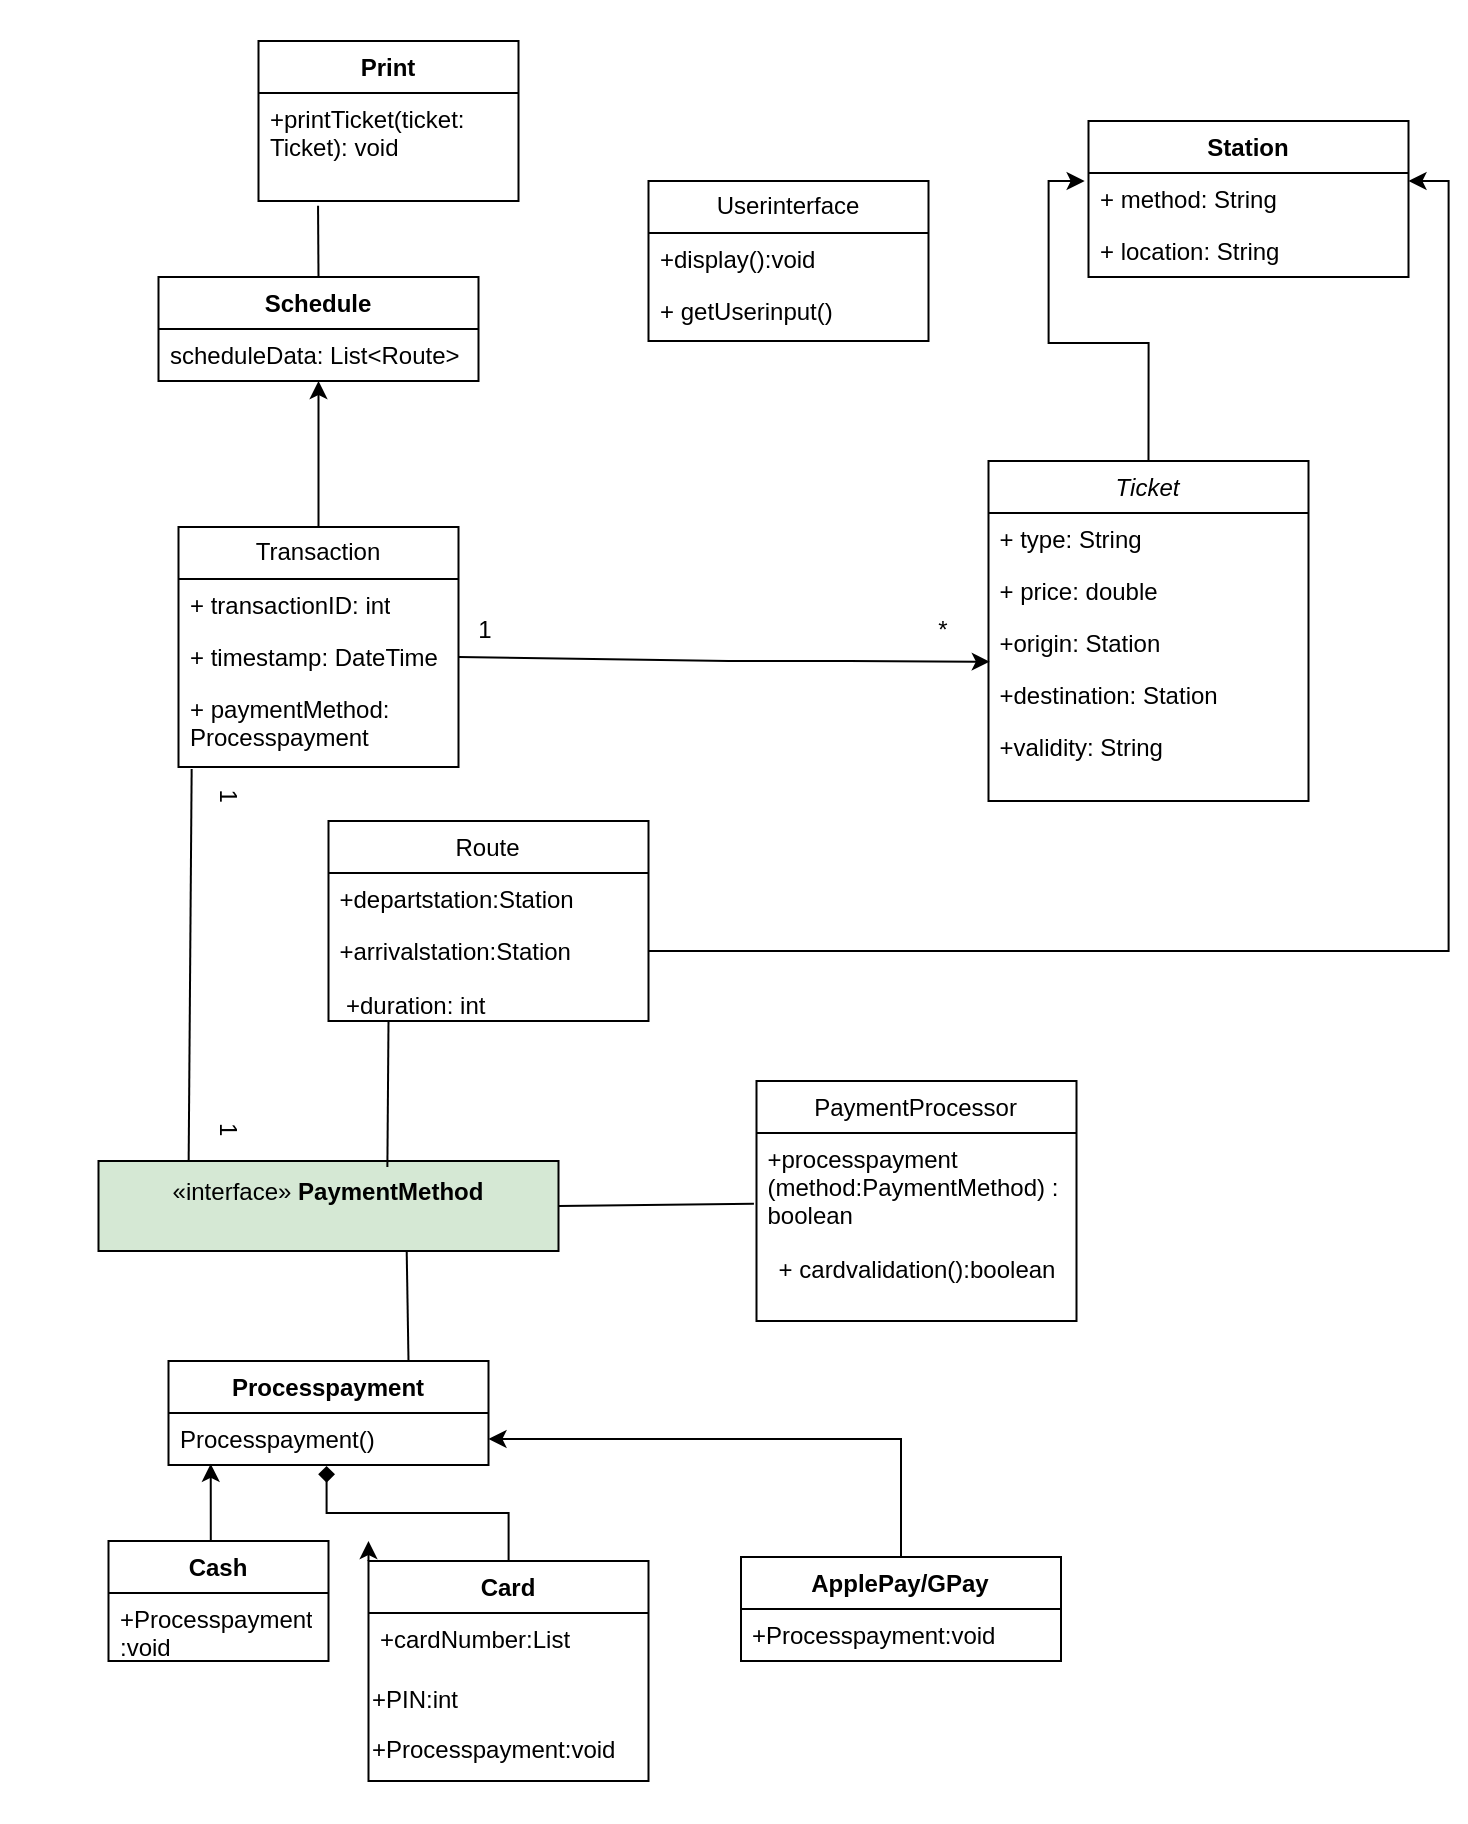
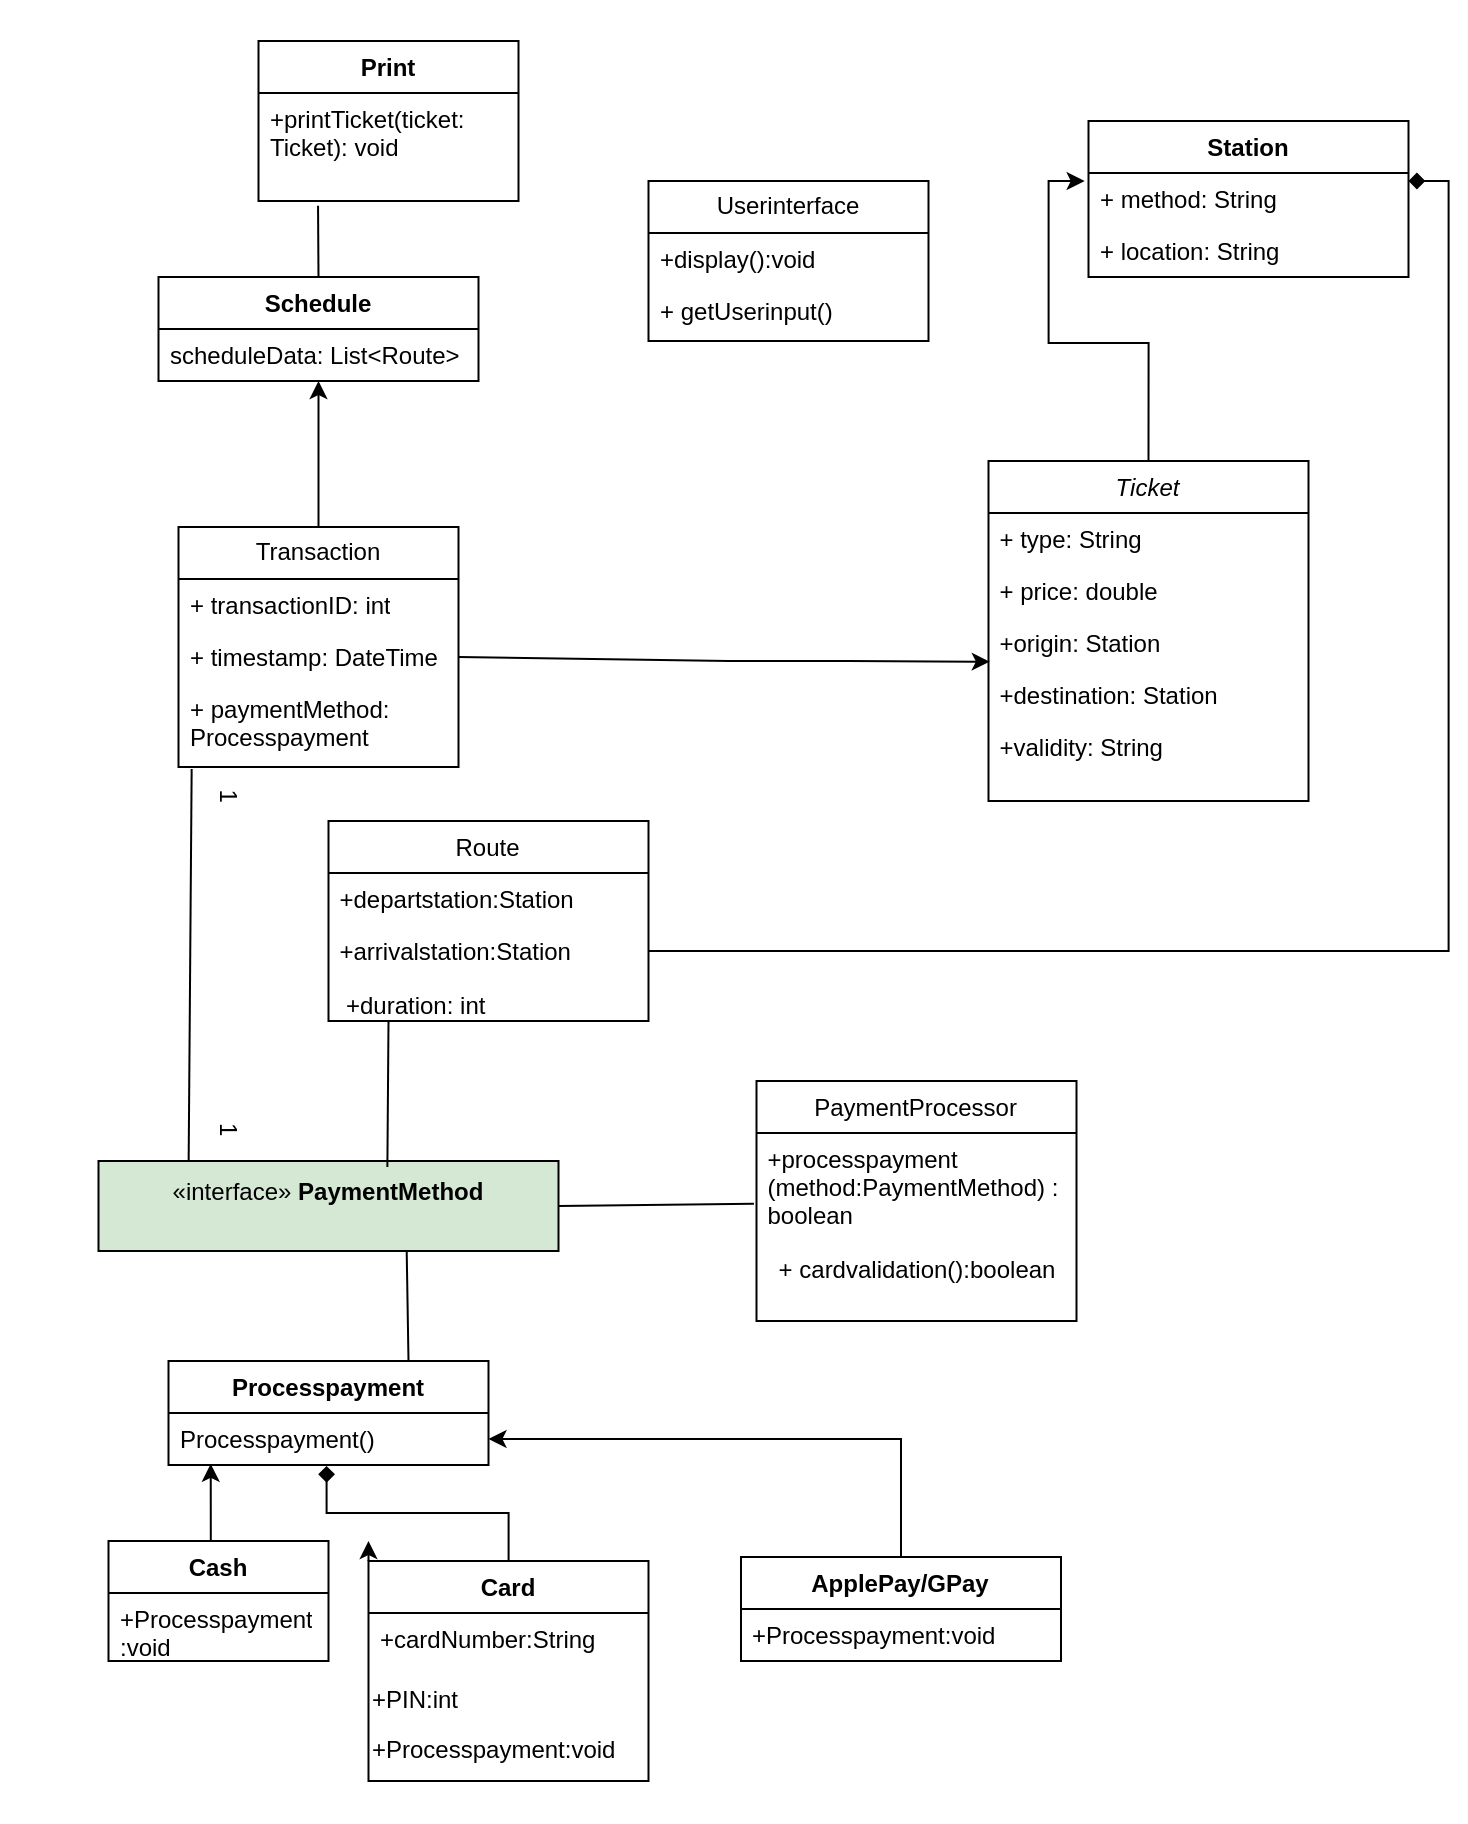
- <mxCell id="54" style="edgeStyle=orthogonalEdgeStyle;rounded=0;orthogonalLoop=1;jettySize=auto;html=1;entryX=1;entryY=0.154;entryDx=0;entryDy=0;entryPerimeter=0;" edge="1" parent="1" source="11" target="22"><mxGeometry relative="1" as="geometry"><mxPoint x="743.75" y="90" as="targetPoint" /></mxGeometry></mxCell>
+ <mxCell id="54" style="edgeStyle=orthogonalEdgeStyle;rounded=0;orthogonalLoop=1;jettySize=auto;html=1;entryX=1;entryY=0.154;entryDx=0;entryDy=0;entryPerimeter=0;endArrow=diamond;" edge="1" parent="1" source="11" target="22"><mxGeometry relative="1" as="geometry"><mxPoint x="743.75" y="90" as="targetPoint" /></mxGeometry></mxCell>
- <mxCell id="52" value="1&amp;nbsp; &amp;nbsp; &amp;nbsp; &amp;nbsp; &amp;nbsp; &amp;nbsp; &amp;nbsp; &amp;nbsp; &amp;nbsp; &amp;nbsp; &amp;nbsp; &amp;nbsp; &amp;nbsp; &amp;nbsp; &amp;nbsp; &amp;nbsp; &amp;nbsp; &amp;nbsp; &amp;nbsp; &amp;nbsp; &amp;nbsp; &amp;nbsp; &amp;nbsp; &amp;nbsp; &amp;nbsp; &amp;nbsp; &amp;nbsp; &amp;nbsp; &amp;nbsp; &amp;nbsp; &amp;nbsp; &amp;nbsp; &amp;nbsp; &amp;nbsp;*" style="text;html=1;align=center;verticalAlign=middle;whiteSpace=wrap;rounded=0;" vertex="1" parent="1"><mxGeometry x="228.75" y="300" width="255" height="30" as="geometry" /></mxCell>
- <mxCell id="35" value="+cardNumber:List&lt;span style=&quot;background-color: transparent; color: light-dark(rgb(0, 0, 0), rgb(255, 255, 255));&quot;&gt;&amp;nbsp;&lt;/span&gt;&lt;div&gt;&lt;br&gt;&lt;/div&gt;" style="text;strokeColor=none;fillColor=none;align=left;verticalAlign=top;spacingLeft=4;spacingRight=4;overflow=hidden;rotatable=0;points=[[0,0.5],[1,0.5]];portConstraint=eastwest;whiteSpace=wrap;html=1;" vertex="1" parent="34"><mxGeometry y="26" width="140" height="34" as="geometry" /></mxCell>
+ <mxCell id="35" value="+cardNumber:String&lt;span style=&quot;background-color: transparent; color: light-dark(rgb(0, 0, 0), rgb(255, 255, 255));&quot;&gt;&amp;nbsp;&lt;/span&gt;&lt;div&gt;&lt;br&gt;&lt;/div&gt;" style="text;strokeColor=none;fillColor=none;align=left;verticalAlign=top;spacingLeft=4;spacingRight=4;overflow=hidden;rotatable=0;points=[[0,0.5],[1,0.5]];portConstraint=eastwest;whiteSpace=wrap;html=1;" vertex="1" parent="34"><mxGeometry y="26" width="140" height="34" as="geometry" /></mxCell>
